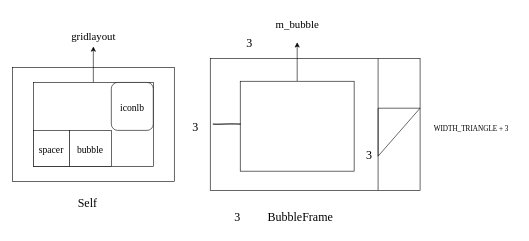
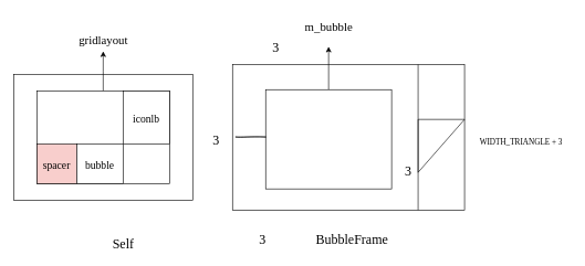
- <mxCell id="7" value="&lt;font data-font-src=&quot;https://fonts.googleapis.com/css?family=Architects+Daughter&quot; face=&quot;Architects Daughter&quot; style=&quot;font-size: 16px;&quot;&gt;iconlb&lt;/font&gt;" style="whiteSpace=wrap;html=1;hachureGap=4;fontFamily=Architects Daughter;fontSource=https%3A%2F%2Ffonts.googleapis.com%2Fcss%3Ffamily%3DArchitects%2BDaughter;fontSize=20;rounded=1;" vertex="1" parent="1"><mxGeometry x="185" y="137" width="70" height="80" as="geometry" /></mxCell>
+ <mxCell id="7" value="&lt;font data-font-src=&quot;https://fonts.googleapis.com/css?family=Architects+Daughter&quot; face=&quot;Architects Daughter&quot; style=&quot;font-size: 16px;&quot;&gt;iconlb&lt;/font&gt;" style="rounded=0;whiteSpace=wrap;html=1;hachureGap=4;fontFamily=Architects Daughter;fontSource=https%3A%2F%2Ffonts.googleapis.com%2Fcss%3Ffamily%3DArchitects%2BDaughter;fontSize=20;" vertex="1" parent="1"><mxGeometry x="185" y="137" width="70" height="80" as="geometry" /></mxCell>
- <mxCell id="8" value="&lt;font size=&quot;3&quot;&gt;spacer&lt;/font&gt;" style="rounded=0;whiteSpace=wrap;html=1;hachureGap=4;fontFamily=Architects Daughter;fontSource=https%3A%2F%2Ffonts.googleapis.com%2Fcss%3Ffamily%3DArchitects%2BDaughter;fontSize=20;" vertex="1" parent="1"><mxGeometry x="55" y="217" width="60" height="60" as="geometry" /></mxCell>
+ <mxCell id="8" value="&lt;font size=&quot;3&quot;&gt;spacer&lt;/font&gt;" style="rounded=0;whiteSpace=wrap;html=1;hachureGap=4;fontFamily=Architects Daughter;fontSource=https%3A%2F%2Ffonts.googleapis.com%2Fcss%3Ffamily%3DArchitects%2BDaughter;fontSize=20;fillColor=#f8cecc;" vertex="1" parent="1"><mxGeometry x="55" y="217" width="60" height="60" as="geometry" /></mxCell>
- <mxCell id="10" value="&lt;font face=&quot;Georgia&quot;&gt;Self&lt;/font&gt;" style="text;html=1;align=center;verticalAlign=middle;resizable=0;points=[];autosize=1;strokeColor=none;fillColor=none;fontSize=20;fontFamily=Architects Daughter;" vertex="1" parent="1"><mxGeometry x="115" y="317" width="60" height="40" as="geometry" /></mxCell>
+ <mxCell id="10" value="&lt;font face=&quot;Georgia&quot;&gt;Self&lt;/font&gt;" style="text;html=1;align=center;verticalAlign=middle;resizable=0;points=[];autosize=1;strokeColor=none;fillColor=none;fontSize=20;fontFamily=Architects Daughter;" vertex="1" parent="1"><mxGeometry x="155" y="347" width="60" height="40" as="geometry" /></mxCell>
- <mxCell id="11" value="&lt;font face=&quot;Georgia&quot;&gt;BubbleFrame&lt;/font&gt;" style="text;html=1;align=center;verticalAlign=middle;resizable=0;points=[];autosize=1;strokeColor=none;fillColor=none;fontSize=20;fontFamily=Architects Daughter;" vertex="1" parent="1"><mxGeometry x="430" y="340" width="140" height="40" as="geometry" /></mxCell>
+ <mxCell id="11" value="&lt;font face=&quot;Georgia&quot;&gt;BubbleFrame&lt;/font&gt;" style="text;html=1;align=center;verticalAlign=middle;resizable=0;points=[];autosize=1;strokeColor=none;fillColor=none;fontSize=20;fontFamily=Architects Daughter;" vertex="1" parent="1"><mxGeometry x="460" y="340" width="140" height="40" as="geometry" /></mxCell>
